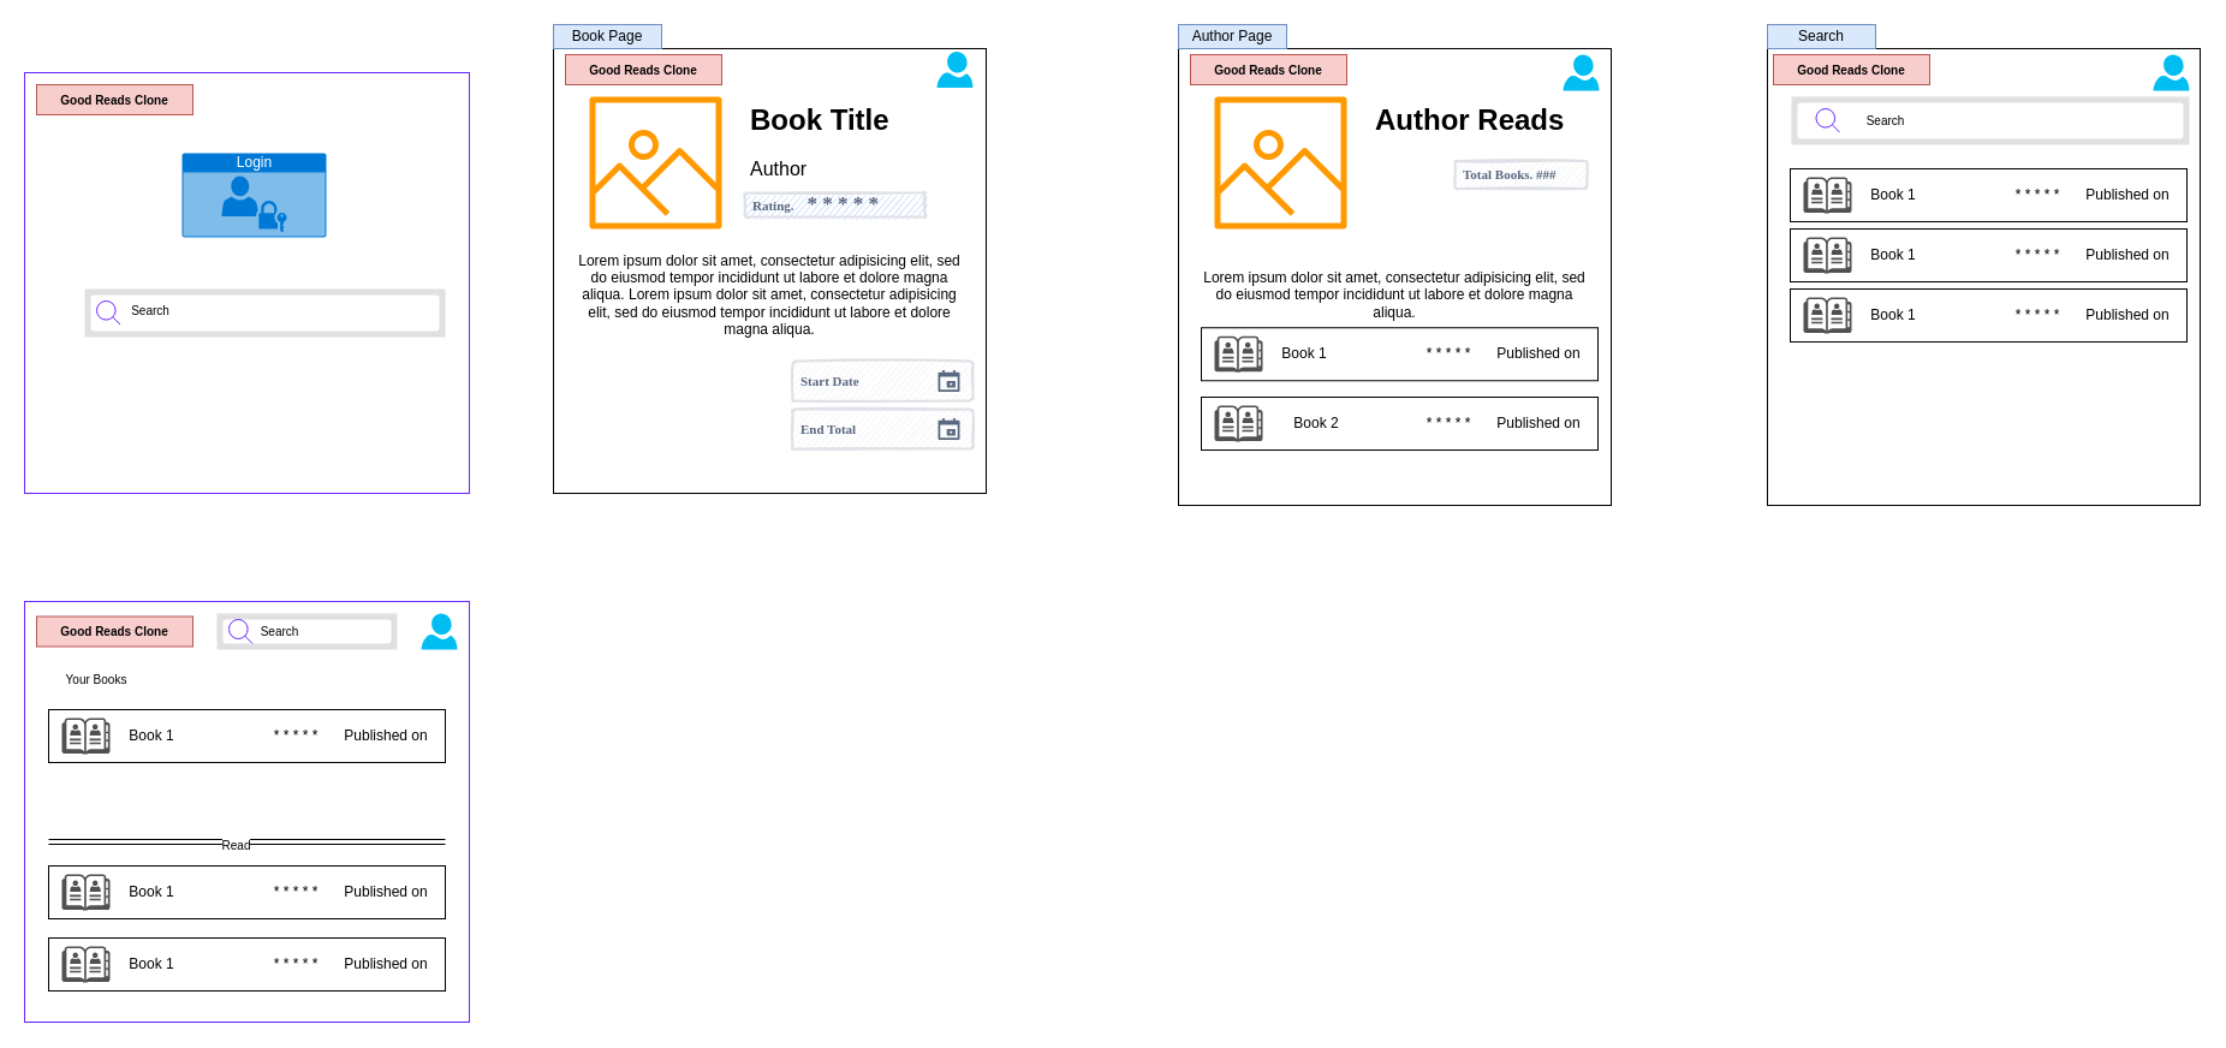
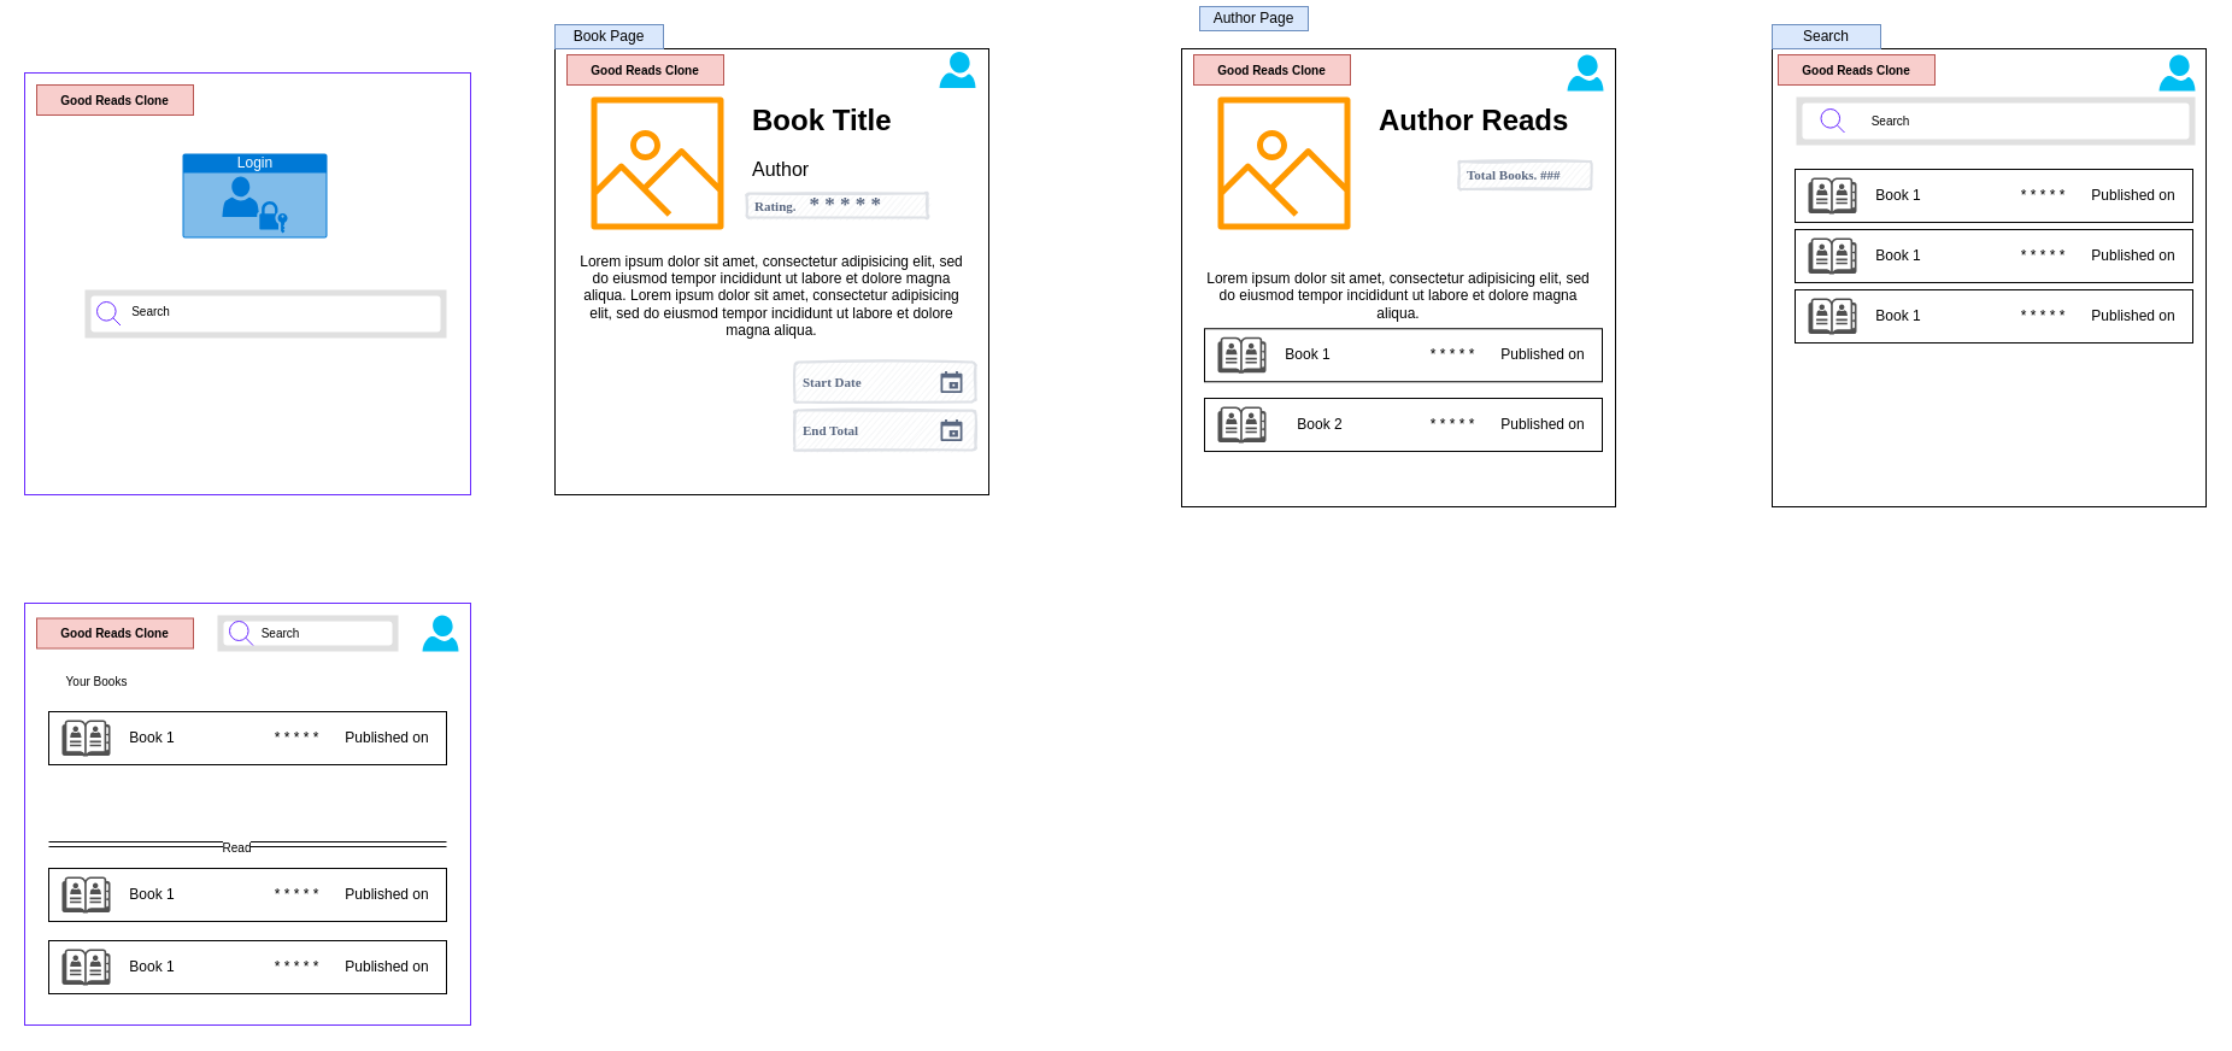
- <mxCell id="18" value="Author Page" style="text;html=1;strokeColor=#6c8ebf;fillColor=#dae8fc;align=center;verticalAlign=middle;whiteSpace=wrap;rounded=0;" vertex="1" parent="1"><mxGeometry x="980" y="20" width="90" height="20" as="geometry" /></mxCell>
+ <mxCell id="18" value="Author Page" style="text;html=1;strokeColor=#6c8ebf;fillColor=#dae8fc;align=center;verticalAlign=middle;whiteSpace=wrap;rounded=0;" vertex="1" parent="1"><mxGeometry x="995" y="5" width="90" height="20" as="geometry" /></mxCell>
- <mxCell id="11" value="&lt;span style=&quot;font-size: 11px ; font-weight: 700&quot;&gt;Rating.&amp;nbsp; &amp;nbsp; &lt;/span&gt;&lt;span style=&quot;font-weight: 700&quot;&gt;&lt;font style=&quot;font-size: 17px&quot;&gt;* * * * *&lt;/font&gt;&lt;/span&gt;" style="rounded=1;arcSize=9;fillColor=#dae8fc;align=left;spacingLeft=5;strokeColor=#DEE1E6;html=1;strokeWidth=2;fontColor=#596780;fontSize=12;sketch=1;hachureGap=4;pointerEvents=0;fontFamily=Architects Daughter;fontSource=https%3A%2F%2Ffonts.googleapis.com%2Fcss%3Ffamily%3DArchitects%2BDaughter;" vertex="1" parent="1"><mxGeometry x="619" y="160" width="150" height="20" as="geometry" /></mxCell>
+ <mxCell id="11" value="&lt;span style=&quot;font-size: 11px ; font-weight: 700&quot;&gt;Rating.&amp;nbsp; &amp;nbsp; &lt;/span&gt;&lt;span style=&quot;font-weight: 700&quot;&gt;&lt;font style=&quot;font-size: 17px&quot;&gt;* * * * *&lt;/font&gt;&lt;/span&gt;" style="rounded=1;arcSize=9;fillColor=#F7F8F9;align=left;spacingLeft=5;strokeColor=#DEE1E6;html=1;strokeWidth=2;fontColor=#596780;fontSize=12;sketch=1;hachureGap=4;pointerEvents=0;fontFamily=Architects Daughter;fontSource=https%3A%2F%2Ffonts.googleapis.com%2Fcss%3Ffamily%3DArchitects%2BDaughter;" vertex="1" parent="1"><mxGeometry x="619" y="160" width="150" height="20" as="geometry" /></mxCell>
